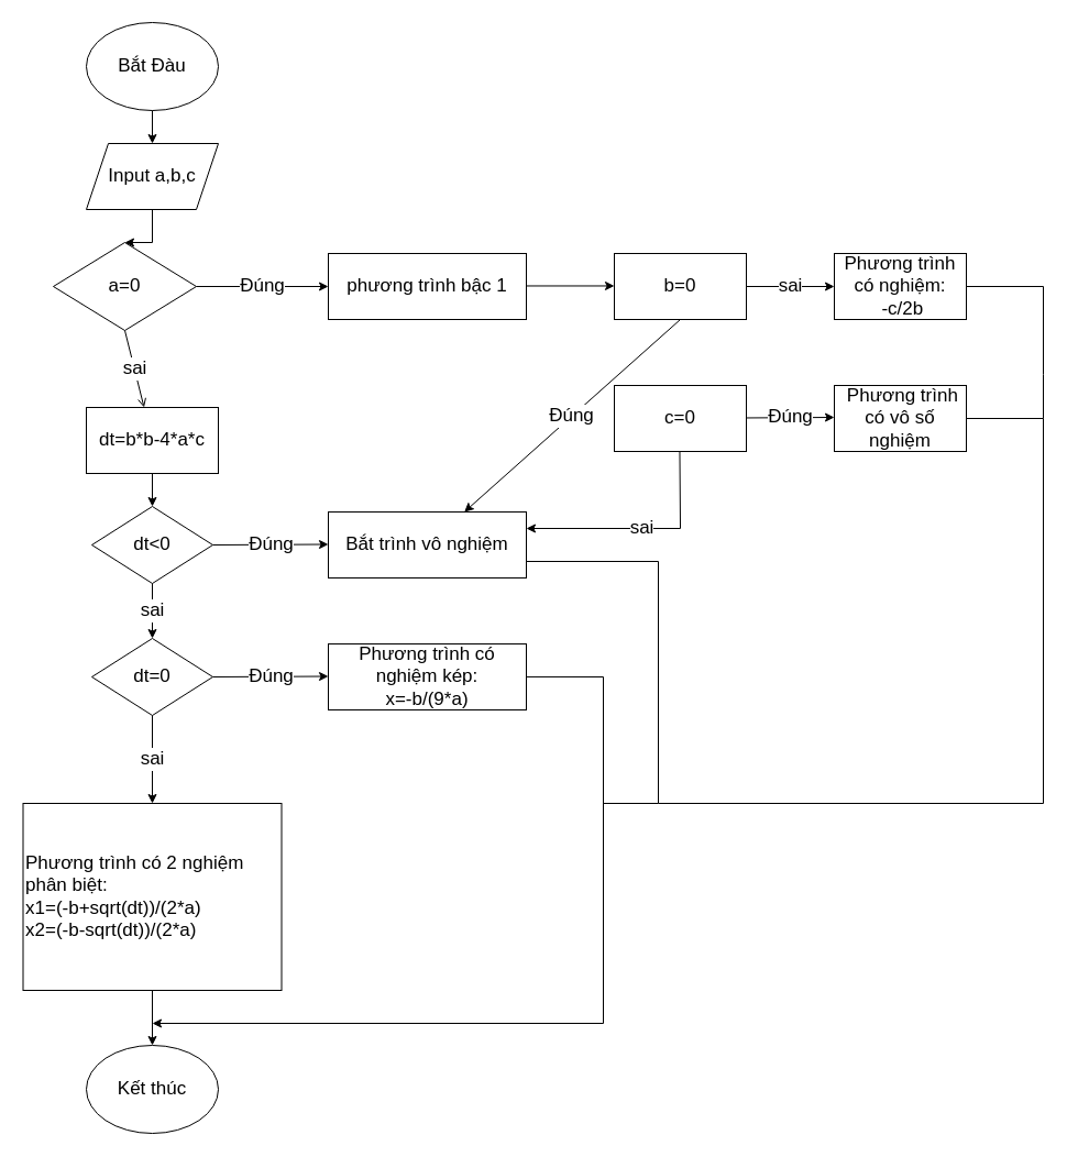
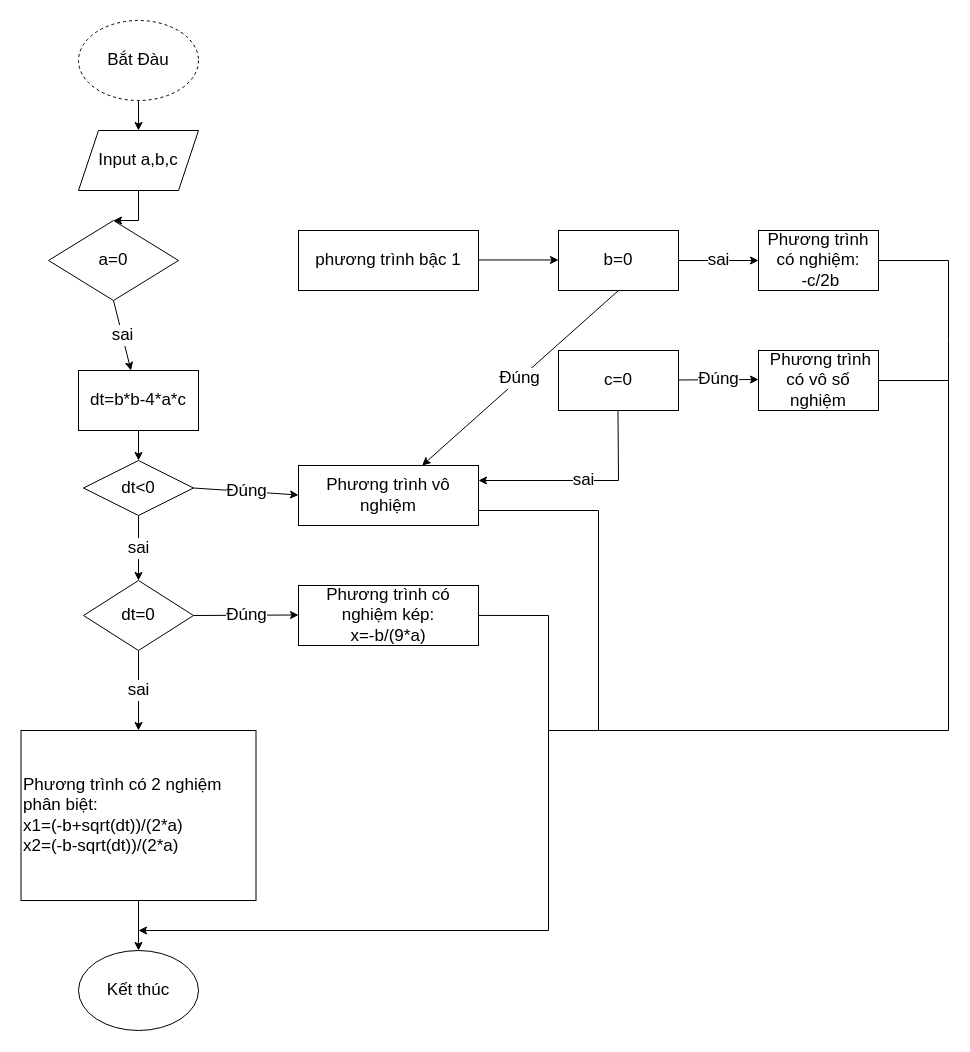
- <mxCell id="2" value="&lt;p style=&quot;line-height: 110%; font-size: 17px;&quot;&gt;Bắt Đàu&lt;/p&gt;" style="ellipse;whiteSpace=wrap;html=1;" vertex="1" parent="1"><mxGeometry x="78" y="20" width="120" height="80" as="geometry" /></mxCell>
+ <mxCell id="2" value="&lt;p style=&quot;line-height: 110%; font-size: 17px;&quot;&gt;Bắt Đàu&lt;/p&gt;" style="ellipse;whiteSpace=wrap;html=1;dashed=1;" vertex="1" parent="1"><mxGeometry x="78" y="20" width="120" height="80" as="geometry" /></mxCell>
- <mxCell id="9" value="Đúng" style="endArrow=classic;html=1;rounded=0;fontSize=17;exitX=1;exitY=0.5;exitDx=0;exitDy=0;entryX=0;entryY=0.5;entryDx=0;entryDy=0;" edge="1" parent="1" source="5" target="7"><mxGeometry width="50" height="50" relative="1" as="geometry"><mxPoint x="138" y="250" as="sourcePoint" /><mxPoint x="188" y="200" as="targetPoint" /></mxGeometry></mxCell>
- <mxCell id="10" value="sai" style="endArrow=open;html=1;rounded=0;fontSize=17;exitX=0.5;exitY=1;exitDx=0;exitDy=0;" edge="1" parent="1" source="5" target="6"><mxGeometry width="50" height="50" relative="1" as="geometry"><mxPoint x="138" y="240" as="sourcePoint" /><mxPoint x="188" y="190" as="targetPoint" /></mxGeometry></mxCell>
+ <mxCell id="10" value="sai" style="endArrow=classic;html=1;rounded=0;fontSize=17;exitX=0.5;exitY=1;exitDx=0;exitDy=0;" edge="1" parent="1" source="5" target="6"><mxGeometry width="50" height="50" relative="1" as="geometry"><mxPoint x="138" y="240" as="sourcePoint" /><mxPoint x="188" y="190" as="targetPoint" /></mxGeometry></mxCell>
- <mxCell id="11" value="dt&amp;lt;0" style="rhombus;whiteSpace=wrap;html=1;fontSize=17;" vertex="1" parent="1"><mxGeometry x="83" y="460" width="110" height="70" as="geometry" /></mxCell>
+ <mxCell id="11" value="dt&amp;lt;0" style="rhombus;whiteSpace=wrap;html=1;fontSize=17;" vertex="1" parent="1"><mxGeometry x="83" y="460" width="110" height="55" as="geometry" /></mxCell>
- <mxCell id="17" value="Bắt trình vô nghiệm" style="rounded=0;whiteSpace=wrap;html=1;fontSize=17;" vertex="1" parent="1"><mxGeometry x="298" y="465" width="180" height="60" as="geometry" /></mxCell>
+ <mxCell id="17" value="Phương trình vô nghiệm" style="rounded=0;whiteSpace=wrap;html=1;fontSize=17;" vertex="1" parent="1"><mxGeometry x="298" y="465" width="180" height="60" as="geometry" /></mxCell>
